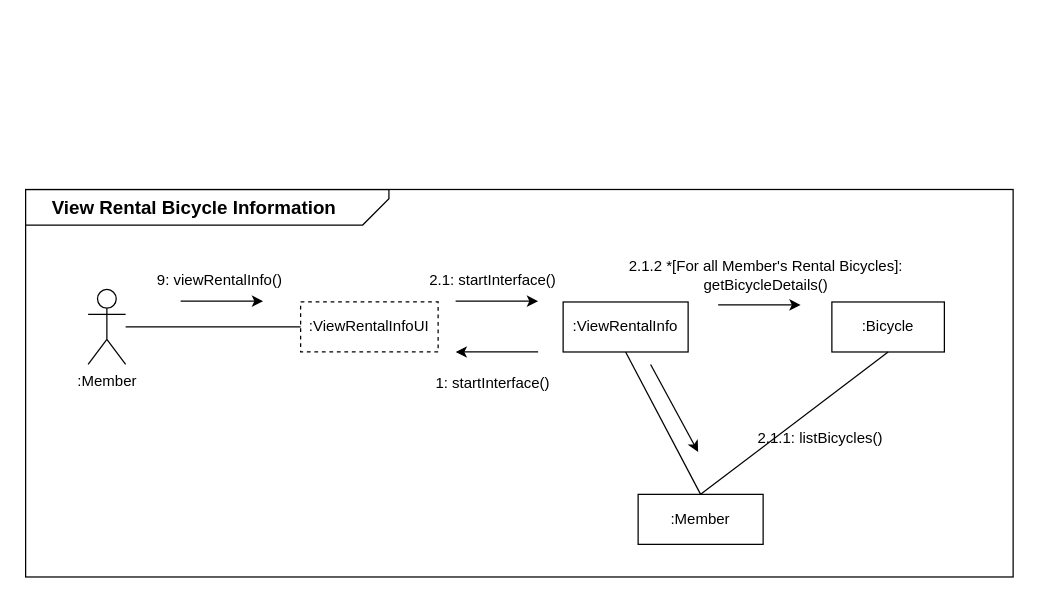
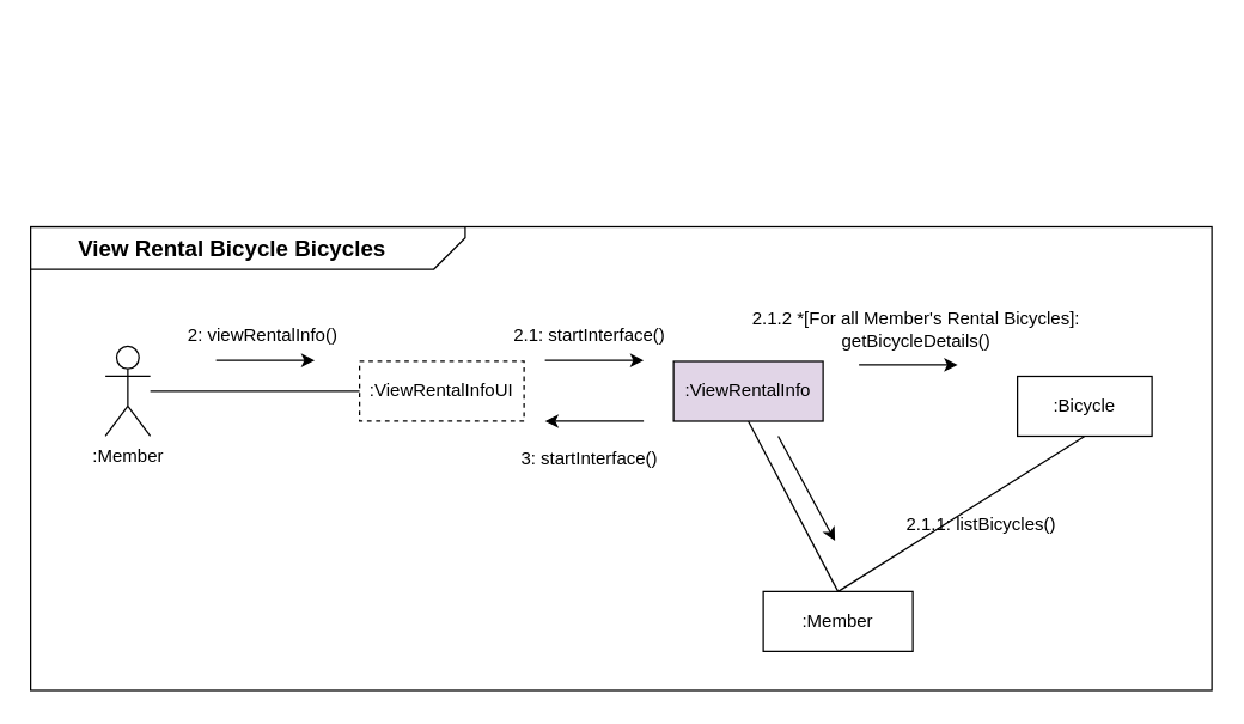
- <mxCell id="9" value="&lt;span style=&quot;font-size: 15px;&quot;&gt;&lt;b&gt;View Rental Bicycle Information&lt;/b&gt;&lt;/span&gt;" style="text;html=1;align=center;verticalAlign=middle;whiteSpace=wrap;rounded=0;" parent="1" vertex="1"><mxGeometry x="20" y="150.32" width="269.99" height="30" as="geometry" /></mxCell>
+ <mxCell id="9" value="&lt;span style=&quot;font-size: 15px;&quot;&gt;&lt;b&gt;View Rental Bicycle Bicycles&lt;/b&gt;&lt;/span&gt;" style="text;html=1;align=center;verticalAlign=middle;whiteSpace=wrap;rounded=0;" parent="1" vertex="1"><mxGeometry x="20" y="150.32" width="269.99" height="30" as="geometry" /></mxCell>
- <mxCell id="13" value="9: viewRentalInfo()" style="text;html=1;align=center;verticalAlign=middle;whiteSpace=wrap;rounded=0;" parent="1" vertex="1"><mxGeometry x="120" y="209.085" width="111" height="30" as="geometry" /></mxCell>
+ <mxCell id="13" value="2: viewRentalInfo()" style="text;html=1;align=center;verticalAlign=middle;whiteSpace=wrap;rounded=0;" parent="1" vertex="1"><mxGeometry x="120" y="209.085" width="111" height="30" as="geometry" /></mxCell>
- <mxCell id="5" value=":ViewRentalInfo" style="rounded=0;whiteSpace=wrap;html=1;" parent="1" vertex="1"><mxGeometry x="450" y="241.085" width="100" height="40" as="geometry" /></mxCell>
+ <mxCell id="5" value=":ViewRentalInfo" style="rounded=0;whiteSpace=wrap;html=1;fillColor=#e1d5e7;" parent="1" vertex="1"><mxGeometry x="450" y="241.085" width="100" height="40" as="geometry" /></mxCell>
- <mxCell id="16" value=":Bicycle" style="rounded=0;whiteSpace=wrap;html=1;" parent="1" vertex="1"><mxGeometry x="665" y="241.085" width="90" height="40" as="geometry" /></mxCell>
+ <mxCell id="16" value=":Bicycle" style="rounded=0;whiteSpace=wrap;html=1;" parent="1" vertex="1"><mxGeometry x="680" y="251.085" width="90" height="40" as="geometry" /></mxCell>
- <mxCell id="10" value="1: startInterface()" style="text;html=1;align=center;verticalAlign=middle;whiteSpace=wrap;rounded=0;" parent="1" vertex="1"><mxGeometry x="334" y="291.085" width="120" height="30" as="geometry" /></mxCell>
+ <mxCell id="10" value="3: startInterface()" style="text;html=1;align=center;verticalAlign=middle;whiteSpace=wrap;rounded=0;" parent="1" vertex="1"><mxGeometry x="334" y="291.085" width="120" height="30" as="geometry" /></mxCell>
